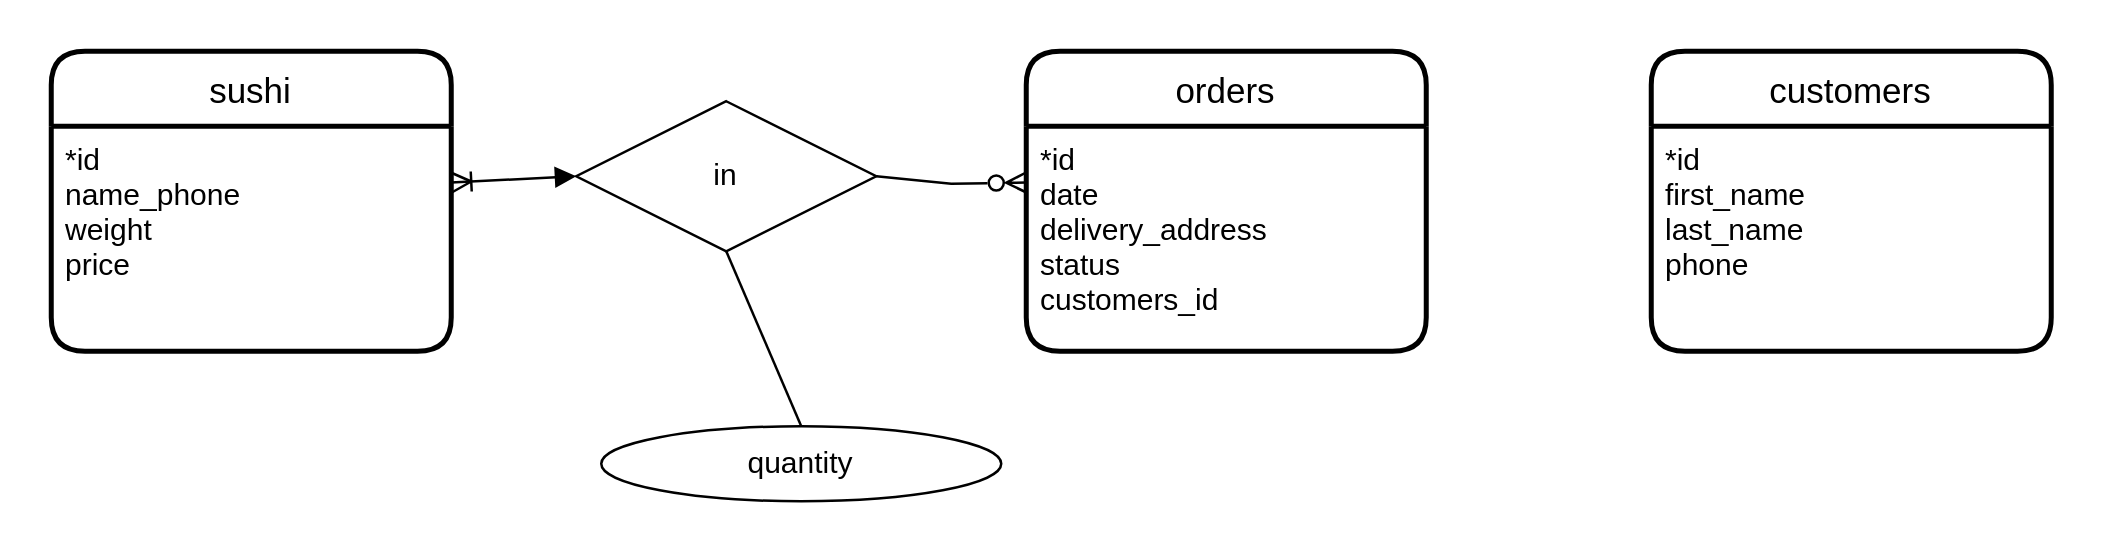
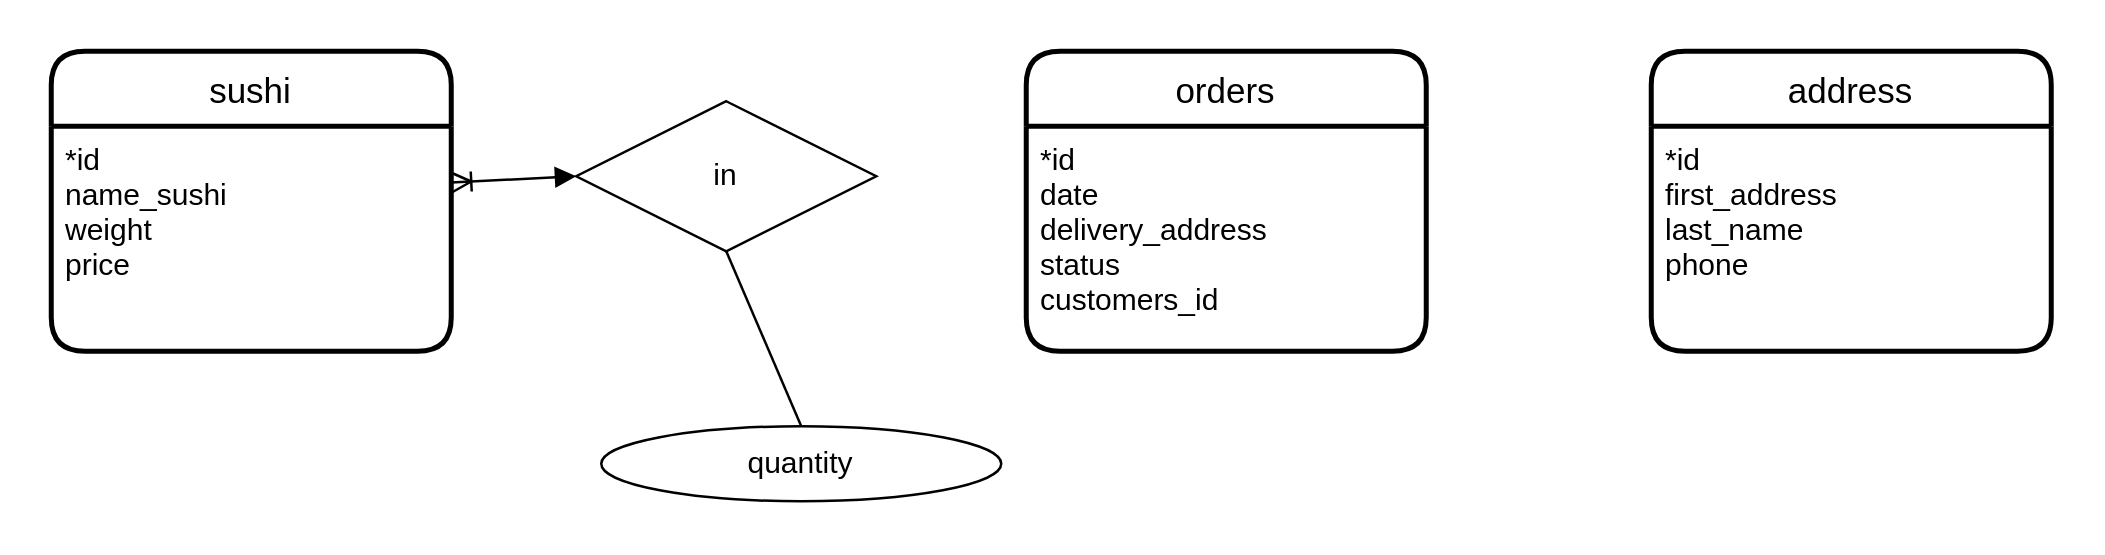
- <mxCell id="6" value="customers" style="swimlane;childLayout=stackLayout;horizontal=1;startSize=30;horizontalStack=0;rounded=1;fontSize=14;fontStyle=0;strokeWidth=2;resizeParent=0;resizeLast=1;shadow=0;dashed=0;align=center;" parent="1" vertex="1"><mxGeometry x="660" y="20" width="160" height="120" as="geometry" /></mxCell>
+ <mxCell id="6" value="address" style="swimlane;childLayout=stackLayout;horizontal=1;startSize=30;horizontalStack=0;rounded=1;fontSize=14;fontStyle=0;strokeWidth=2;resizeParent=0;resizeLast=1;shadow=0;dashed=0;align=center;" parent="1" vertex="1"><mxGeometry x="660" y="20" width="160" height="120" as="geometry" /></mxCell>
- <mxCell id="5" value="*id&#10;name_phone&#10;weight&#10;price" style="align=left;strokeColor=none;fillColor=none;spacingLeft=4;fontSize=12;verticalAlign=top;resizable=0;rotatable=0;part=1;" parent="4" vertex="1"><mxGeometry y="30" width="160" height="90" as="geometry" /></mxCell>
+ <mxCell id="5" value="*id&#10;name_sushi&#10;weight&#10;price" style="align=left;strokeColor=none;fillColor=none;spacingLeft=4;fontSize=12;verticalAlign=top;resizable=0;rotatable=0;part=1;" parent="4" vertex="1"><mxGeometry y="30" width="160" height="90" as="geometry" /></mxCell>
- <mxCell id="7" value="*id&#10;first_name&#10;last_name&#10;phone" style="align=left;strokeColor=none;fillColor=none;spacingLeft=4;fontSize=12;verticalAlign=top;resizable=0;rotatable=0;part=1;" parent="6" vertex="1"><mxGeometry y="30" width="160" height="90" as="geometry" /></mxCell>
+ <mxCell id="7" value="*id&#10;first_address&#10;last_name&#10;phone" style="align=left;strokeColor=none;fillColor=none;spacingLeft=4;fontSize=12;verticalAlign=top;resizable=0;rotatable=0;part=1;" parent="6" vertex="1"><mxGeometry y="30" width="160" height="90" as="geometry" /></mxCell>
- <mxCell id="11" value="" style="endArrow=ERzeroToMany;html=1;rounded=0;entryX=0;entryY=0.25;entryDx=0;entryDy=0;exitX=1;exitY=0.5;exitDx=0;exitDy=0;endFill=0;" parent="1" source="9" target="3" edge="1"><mxGeometry relative="1" as="geometry"><mxPoint x="340" y="69.5" as="sourcePoint" /><mxPoint x="500" y="69.5" as="targetPoint" /><Array as="points"><mxPoint x="380" y="73" /></Array></mxGeometry></mxCell>
